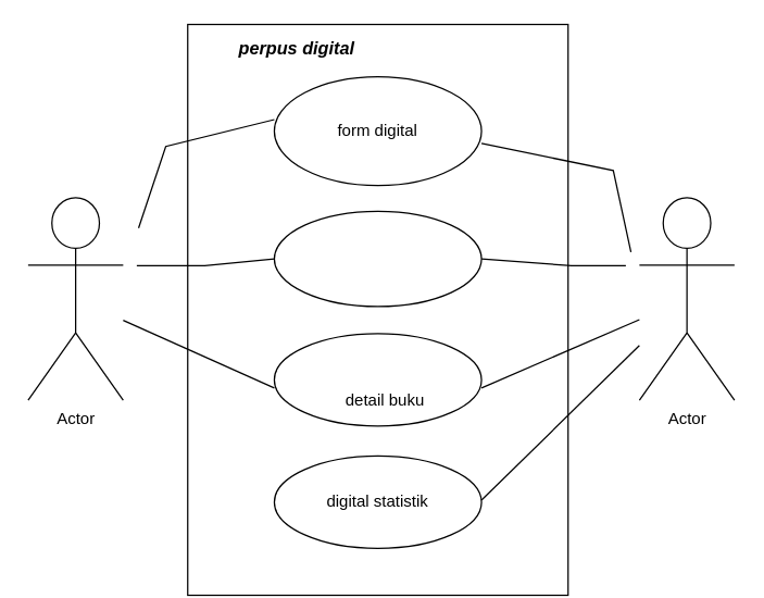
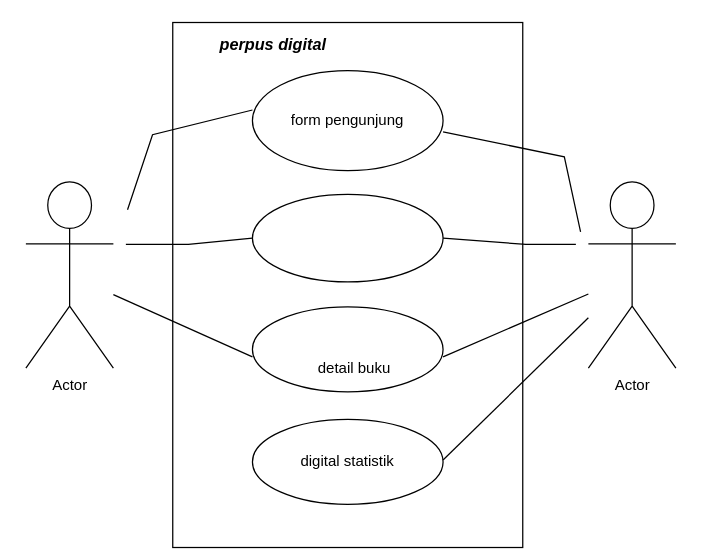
- <mxCell id="8" value="form digital" style="text;html=1;strokeColor=none;fillColor=none;align=center;verticalAlign=middle;whiteSpace=wrap;rounded=0;" vertex="1" parent="1"><mxGeometry x="226.26" y="81" width="102.5" height="30" as="geometry" /></mxCell>
+ <mxCell id="8" value="form pengunjung" style="text;html=1;strokeColor=none;fillColor=none;align=center;verticalAlign=middle;whiteSpace=wrap;rounded=0;" vertex="1" parent="1"><mxGeometry x="226.26" y="81" width="102.5" height="30" as="geometry" /></mxCell>
